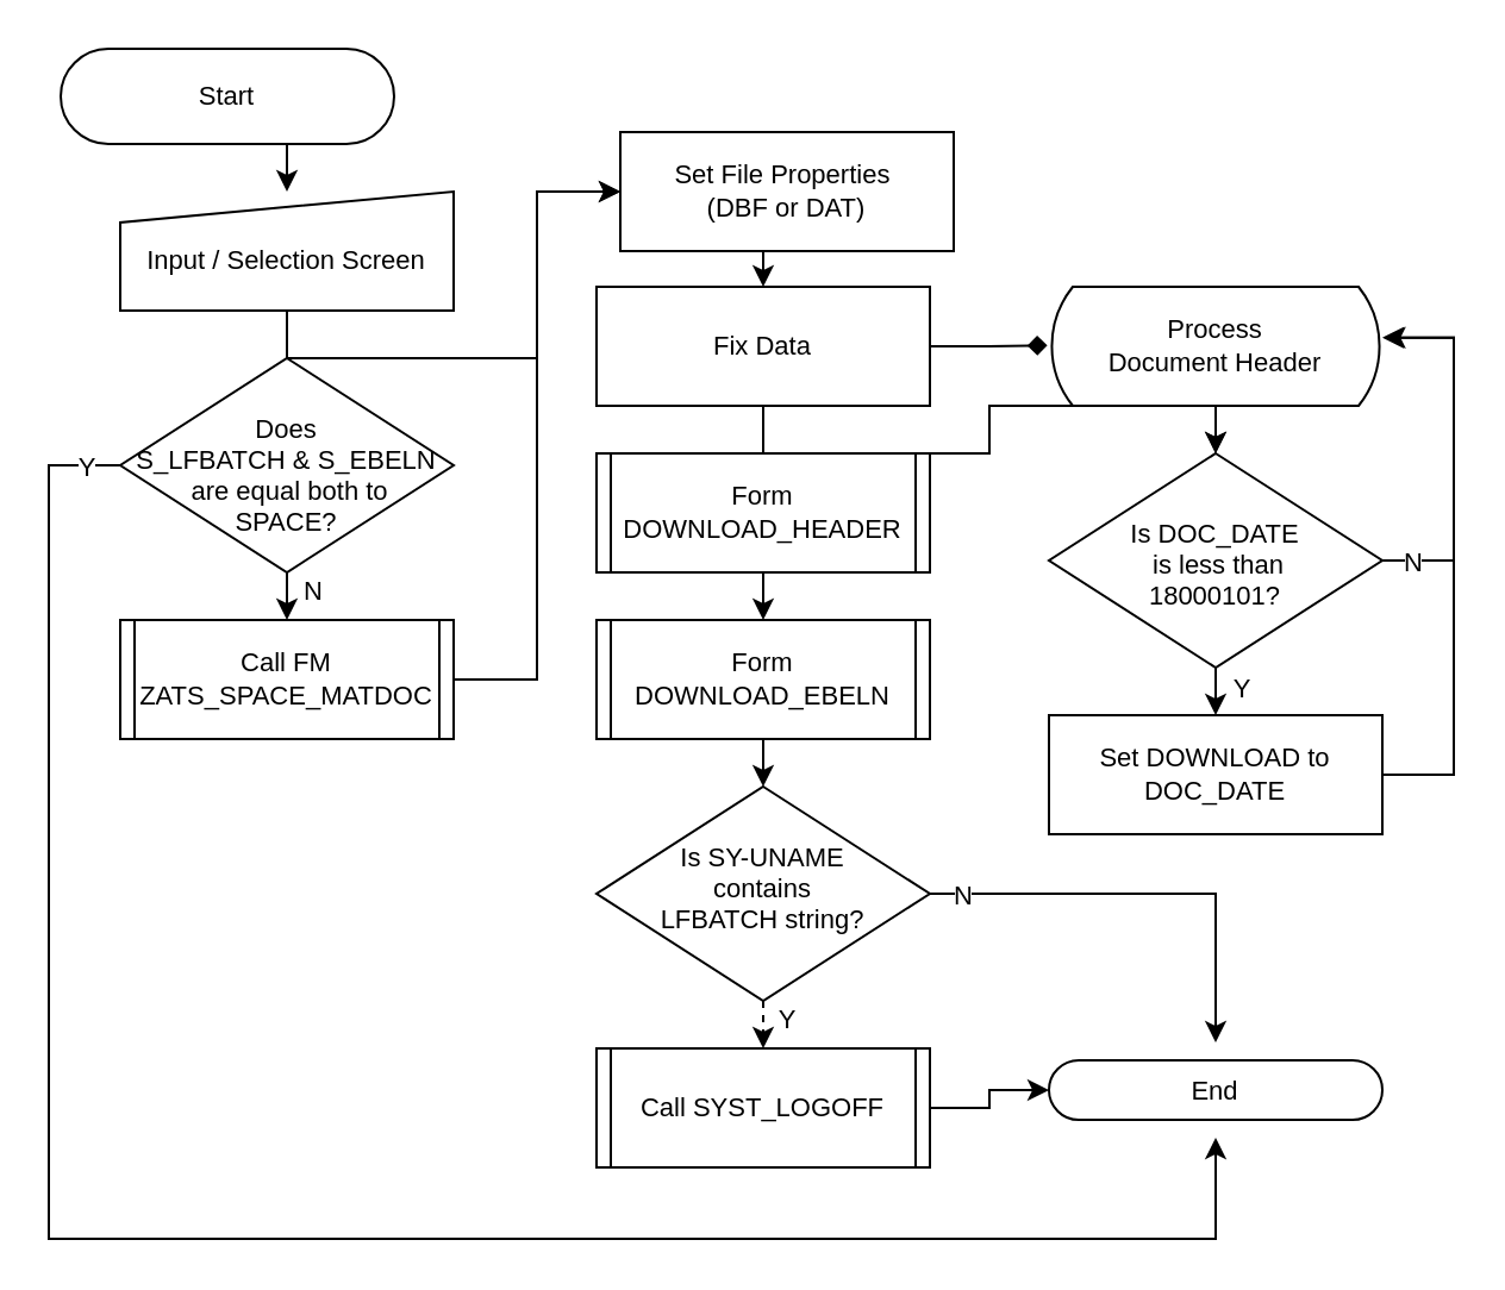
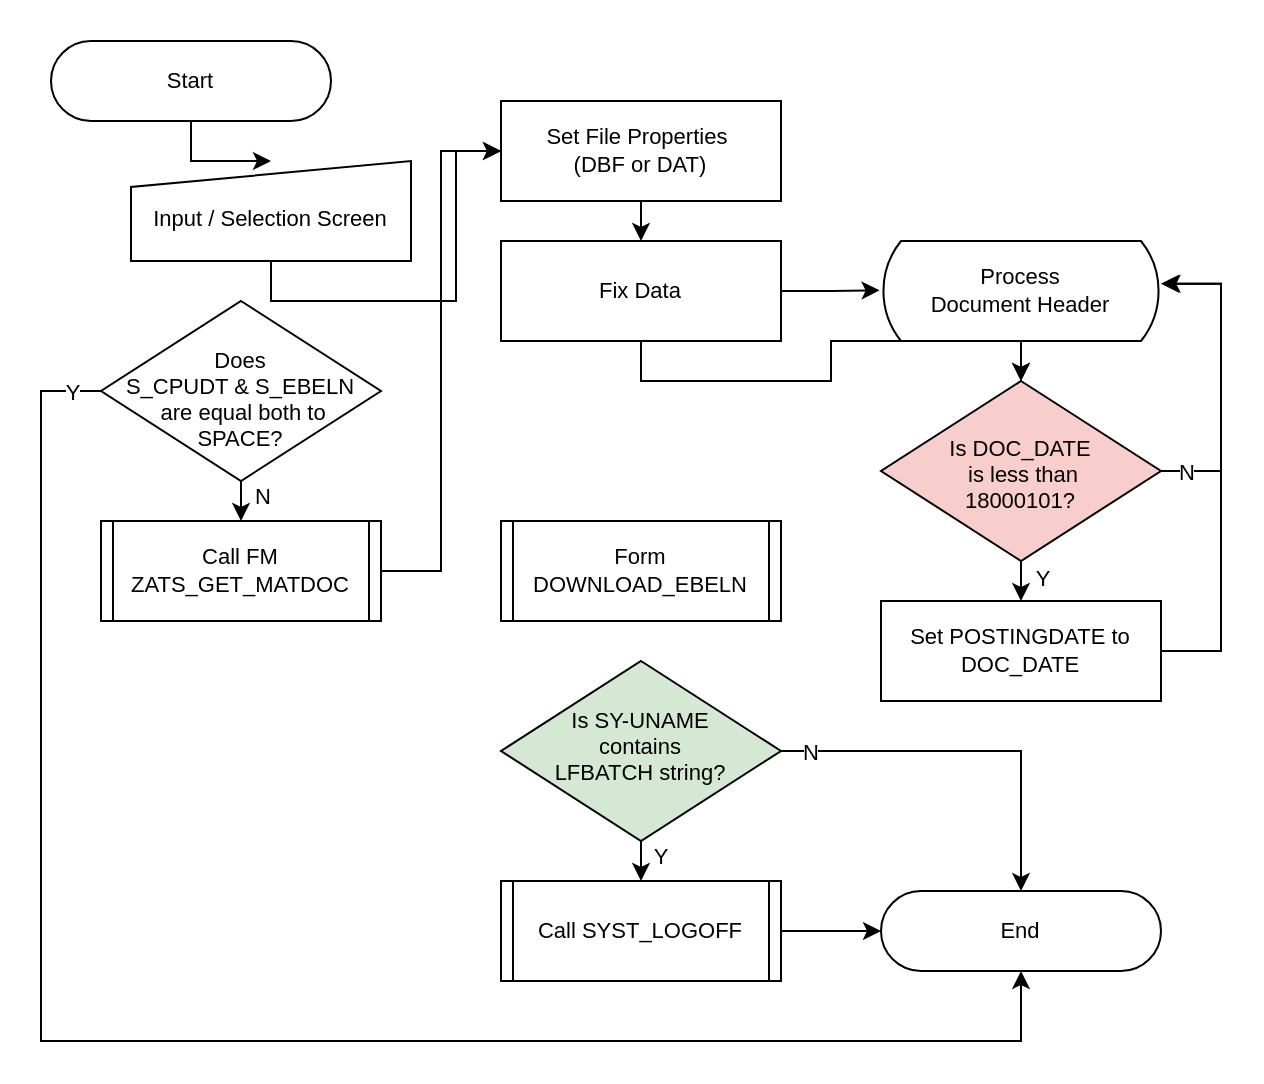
- <mxCell id="11" value="&lt;font style=&quot;font-size: 11px;&quot;&gt;Set File Properties&amp;nbsp;&lt;br&gt;(DBF or DAT)&lt;br&gt;&lt;/font&gt;" style="shape=process;whiteSpace=wrap;html=1;backgroundOutline=1;fontSize=11;size=0;" vertex="1" parent="1"><mxGeometry x="260" y="55" width="140" height="50" as="geometry" /></mxCell>
+ <mxCell id="11" value="&lt;font style=&quot;font-size: 11px;&quot;&gt;Set File Properties&amp;nbsp;&lt;br&gt;(DBF or DAT)&lt;br&gt;&lt;/font&gt;" style="shape=process;whiteSpace=wrap;html=1;backgroundOutline=1;fontSize=11;size=0;" vertex="1" parent="1"><mxGeometry x="250" y="50" width="140" height="50" as="geometry" /></mxCell>
- <mxCell id="5" value="Input / Selection Screen" style="shape=manualInput;whiteSpace=wrap;html=1;fontSize=11;size=13;spacingTop=7;" vertex="1" parent="1"><mxGeometry x="50" y="80" width="140" height="50" as="geometry" /></mxCell>
+ <mxCell id="5" value="Input / Selection Screen" style="shape=manualInput;whiteSpace=wrap;html=1;fontSize=11;size=13;spacingTop=7;" vertex="1" parent="1"><mxGeometry x="65" y="80" width="140" height="50" as="geometry" /></mxCell>
- <mxCell id="19" style="edgeStyle=orthogonalEdgeStyle;rounded=0;orthogonalLoop=1;jettySize=auto;html=1;exitX=1;exitY=0.5;exitDx=0;exitDy=0;entryX=-0.005;entryY=0.493;entryDx=0;entryDy=0;entryPerimeter=0;endArrow=diamond;" edge="1" parent="1" source="18" target="13"><mxGeometry relative="1" as="geometry" /></mxCell>
+ <mxCell id="19" style="edgeStyle=orthogonalEdgeStyle;rounded=0;orthogonalLoop=1;jettySize=auto;html=1;exitX=1;exitY=0.5;exitDx=0;exitDy=0;entryX=-0.005;entryY=0.493;entryDx=0;entryDy=0;entryPerimeter=0;" edge="1" parent="1" source="18" target="13"><mxGeometry relative="1" as="geometry" /></mxCell>
- <mxCell id="7" value="&lt;br&gt;Does&lt;br&gt;S_LFBATCH &amp;amp; S_EBELN&lt;br&gt;&amp;nbsp;are equal both to &lt;br&gt;SPACE?" style="rhombus;whiteSpace=wrap;html=1;fontSize=11;spacingTop=-5;" vertex="1" parent="1"><mxGeometry x="50" y="150" width="140" height="90" as="geometry" /></mxCell>
+ <mxCell id="7" value="&lt;br&gt;Does&lt;br&gt;S_CPUDT &amp;amp; S_EBELN&lt;br&gt;&amp;nbsp;are equal both to &lt;br&gt;SPACE?" style="rhombus;whiteSpace=wrap;html=1;fontSize=11;spacingTop=-5;" vertex="1" parent="1"><mxGeometry x="50" y="150" width="140" height="90" as="geometry" /></mxCell>
- <mxCell id="21" value="&lt;font style=&quot;font-size: 11px;&quot;&gt;Form DOWNLOAD_HEADER&lt;br&gt;&lt;/font&gt;" style="shape=process;whiteSpace=wrap;html=1;backgroundOutline=1;fontSize=11;size=0.042;" vertex="1" parent="1"><mxGeometry x="250" y="190" width="140" height="50" as="geometry" /></mxCell>
- <mxCell id="15" value="Is DOC_DATE&lt;br&gt;&amp;nbsp;is less than &lt;br&gt;18000101?" style="rhombus;whiteSpace=wrap;html=1;fontSize=11;spacingTop=3;" vertex="1" parent="1"><mxGeometry x="440" y="190" width="140" height="90" as="geometry" /></mxCell>
+ <mxCell id="15" value="Is DOC_DATE&lt;br&gt;&amp;nbsp;is less than &lt;br&gt;18000101?" style="rhombus;whiteSpace=wrap;html=1;fontSize=11;spacingTop=3;fillColor=#f8cecc;" vertex="1" parent="1"><mxGeometry x="440" y="190" width="140" height="90" as="geometry" /></mxCell>
- <mxCell id="20" style="edgeStyle=orthogonalEdgeStyle;rounded=0;orthogonalLoop=1;jettySize=auto;html=1;exitX=0.5;exitY=1;exitDx=0;exitDy=0;entryX=0.5;entryY=0;entryDx=0;entryDy=0;" edge="1" parent="1" source="21" target="23"><mxGeometry relative="1" as="geometry" /></mxCell>
- <mxCell id="9" value="&lt;font style=&quot;font-size: 11px;&quot;&gt;Call FM ZATS_SPACE_MATDOC&lt;br&gt;&lt;/font&gt;" style="shape=process;whiteSpace=wrap;html=1;backgroundOutline=1;fontSize=11;size=0.042;" vertex="1" parent="1"><mxGeometry x="50" y="260" width="140" height="50" as="geometry" /></mxCell>
+ <mxCell id="9" value="&lt;font style=&quot;font-size: 11px;&quot;&gt;Call FM ZATS_GET_MATDOC&lt;br&gt;&lt;/font&gt;" style="shape=process;whiteSpace=wrap;html=1;backgroundOutline=1;fontSize=11;size=0.042;" vertex="1" parent="1"><mxGeometry x="50" y="260" width="140" height="50" as="geometry" /></mxCell>
- <mxCell id="22" style="edgeStyle=orthogonalEdgeStyle;rounded=0;orthogonalLoop=1;jettySize=auto;html=1;exitX=0.5;exitY=1;exitDx=0;exitDy=0;entryX=0.5;entryY=0;entryDx=0;entryDy=0;" edge="1" parent="1" source="23" target="25"><mxGeometry relative="1" as="geometry" /></mxCell>
- <mxCell id="16" value="&lt;font style=&quot;font-size: 11px;&quot;&gt;Set DOWNLOAD to DOC_DATE&lt;br&gt;&lt;/font&gt;" style="shape=process;whiteSpace=wrap;html=1;backgroundOutline=1;fontSize=11;size=0;" vertex="1" parent="1"><mxGeometry x="440" y="300" width="140" height="50" as="geometry" /></mxCell>
+ <mxCell id="16" value="&lt;font style=&quot;font-size: 11px;&quot;&gt;Set POSTINGDATE to DOC_DATE&lt;br&gt;&lt;/font&gt;" style="shape=process;whiteSpace=wrap;html=1;backgroundOutline=1;fontSize=11;size=0;" vertex="1" parent="1"><mxGeometry x="440" y="300" width="140" height="50" as="geometry" /></mxCell>
- <mxCell id="25" value="Is SY-UNAME &lt;br&gt;contains&lt;br&gt;LFBATCH string?" style="rhombus;whiteSpace=wrap;html=1;fontSize=11;spacingTop=-5;" vertex="1" parent="1"><mxGeometry x="250" y="330" width="140" height="90" as="geometry" /></mxCell>
+ <mxCell id="25" value="Is SY-UNAME &lt;br&gt;contains&lt;br&gt;LFBATCH string?" style="rhombus;whiteSpace=wrap;html=1;fontSize=11;spacingTop=-5;fillColor=#d5e8d4;" vertex="1" parent="1"><mxGeometry x="250" y="330" width="140" height="90" as="geometry" /></mxCell>
- <mxCell id="24" style="edgeStyle=orthogonalEdgeStyle;rounded=0;orthogonalLoop=1;jettySize=auto;html=1;exitX=0.5;exitY=1;exitDx=0;exitDy=0;entryX=0.5;entryY=0;entryDx=0;entryDy=0;dashed=1;" edge="1" parent="1" source="25" target="26"><mxGeometry relative="1" as="geometry" /></mxCell>
+ <mxCell id="24" style="edgeStyle=orthogonalEdgeStyle;rounded=0;orthogonalLoop=1;jettySize=auto;html=1;exitX=0.5;exitY=1;exitDx=0;exitDy=0;entryX=0.5;entryY=0;entryDx=0;entryDy=0;" edge="1" parent="1" source="25" target="26"><mxGeometry relative="1" as="geometry" /></mxCell>
- <mxCell id="27" value="End" style="html=1;dashed=0;whiteSpace=wrap;shape=mxgraph.dfd.start;fontSize=11;" vertex="1" parent="1"><mxGeometry x="440" y="445" width="140" height="25" as="geometry" /></mxCell>
+ <mxCell id="27" value="End" style="html=1;dashed=0;whiteSpace=wrap;shape=mxgraph.dfd.start;fontSize=11;" vertex="1" parent="1"><mxGeometry x="440" y="445" width="140" height="40" as="geometry" /></mxCell>
